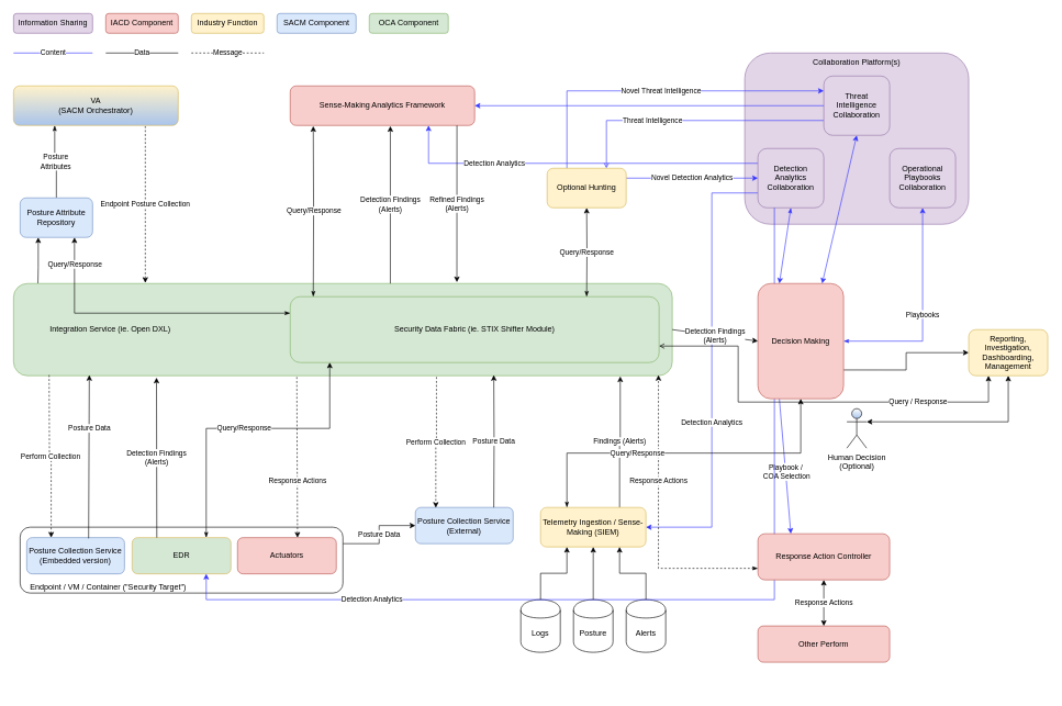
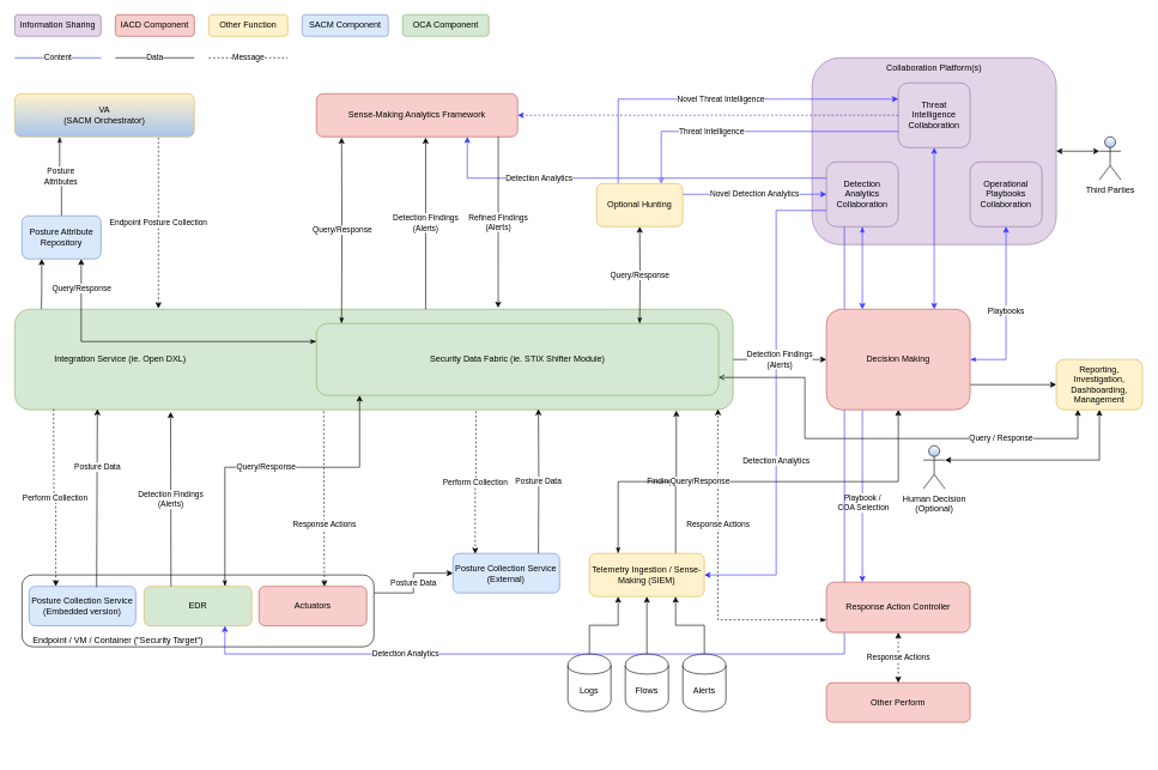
- <mxCell id="47" value="Industry Function" style="rounded=1;whiteSpace=wrap;html=1;align=center;fillColor=#fff2cc;strokeColor=#d6b656;" parent="1" vertex="1"><mxGeometry x="290" y="20" width="110" height="30" as="geometry" /></mxCell>
+ <mxCell id="47" value="Other Function" style="rounded=1;whiteSpace=wrap;html=1;align=center;fillColor=#fff2cc;strokeColor=#d6b656;" parent="1" vertex="1"><mxGeometry x="290" y="20" width="110" height="30" as="geometry" /></mxCell>
- <mxCell id="28" value="" style="endArrow=classic;html=1;entryX=1;entryY=0.5;entryDx=0;entryDy=0;exitX=0;exitY=0.5;exitDx=0;exitDy=0;strokeColor=#3333FF;" parent="1" source="9" target="16" edge="1"><mxGeometry width="50" height="50" relative="1" as="geometry"><mxPoint x="740" y="360" as="sourcePoint" /><mxPoint x="790" y="310" as="targetPoint" /></mxGeometry></mxCell>
+ <mxCell id="28" value="" style="endArrow=classic;html=1;entryX=1;entryY=0.5;entryDx=0;entryDy=0;exitX=0;exitY=0.5;exitDx=0;exitDy=0;strokeColor=#3333FF;dashed=1;" parent="1" source="9" target="16" edge="1"><mxGeometry width="50" height="50" relative="1" as="geometry"><mxPoint x="740" y="360" as="sourcePoint" /><mxPoint x="790" y="310" as="targetPoint" /></mxGeometry></mxCell>
+ <mxCell id="53" style="edgeStyle=orthogonalEdgeStyle;rounded=0;orthogonalLoop=1;jettySize=auto;html=1;exitX=0;exitY=0.333;exitDx=0;exitDy=0;exitPerimeter=0;entryX=1;entryY=0.5;entryDx=0;entryDy=0;startArrow=classic;startFill=1;" parent="1" source="54" target="2" edge="1"><mxGeometry relative="1" as="geometry" /></mxCell>
+ <mxCell id="54" value="Third Parties" style="shape=umlActor;verticalLabelPosition=bottom;labelBackgroundColor=#ffffff;verticalAlign=top;html=1;outlineConnect=0;gradientColor=#A9C4EB;align=center;" parent="1" vertex="1"><mxGeometry x="1530" y="190" width="30" height="60" as="geometry" /></mxCell>
- <mxCell id="74" value="Decision Making" style="rounded=1;whiteSpace=wrap;html=1;fillColor=#f8cecc;strokeColor=#b85450;" parent="1" vertex="1"><mxGeometry x="1150" y="430" width="130" height="175" as="geometry" /></mxCell>
+ <mxCell id="74" value="Decision Making" style="rounded=1;whiteSpace=wrap;html=1;fillColor=#f8cecc;strokeColor=#b85450;" parent="1" vertex="1"><mxGeometry x="1150" y="430" width="200" height="140" as="geometry" /></mxCell>
- <mxCell id="32" value="Response Actions" style="endArrow=classic;startArrow=classic;html=1;entryX=0.5;entryY=1;entryDx=0;entryDy=0;exitX=0.5;exitY=0;exitDx=0;exitDy=0;dashed=0;" parent="1" source="31" target="73" edge="1"><mxGeometry width="50" height="50" relative="1" as="geometry"><mxPoint x="780" y="870" as="sourcePoint" /><mxPoint x="830" y="820" as="targetPoint" /></mxGeometry></mxCell>
+ <mxCell id="32" value="Response Actions" style="endArrow=classic;startArrow=classic;html=1;entryX=0.5;entryY=1;entryDx=0;entryDy=0;exitX=0.5;exitY=0;exitDx=0;exitDy=0;dashed=1;" parent="1" source="31" target="73" edge="1"><mxGeometry width="50" height="50" relative="1" as="geometry"><mxPoint x="780" y="870" as="sourcePoint" /><mxPoint x="830" y="820" as="targetPoint" /></mxGeometry></mxCell>
- <mxCell id="42" value="Posture" style="shape=cylinder;whiteSpace=wrap;html=1;boundedLbl=1;backgroundOutline=1;align=center;" parent="1" vertex="1"><mxGeometry x="870" y="910" width="60" height="80" as="geometry" /></mxCell>
+ <mxCell id="42" value="Flows" style="shape=cylinder;whiteSpace=wrap;html=1;boundedLbl=1;backgroundOutline=1;align=center;" parent="1" vertex="1"><mxGeometry x="870" y="910" width="60" height="80" as="geometry" /></mxCell>
